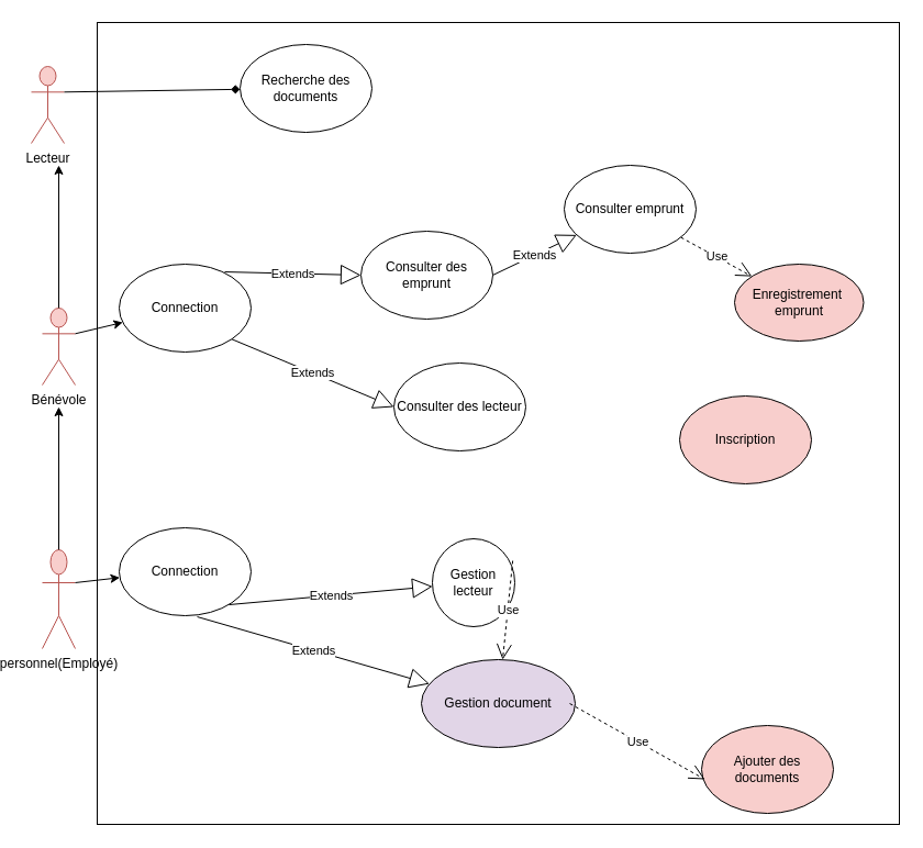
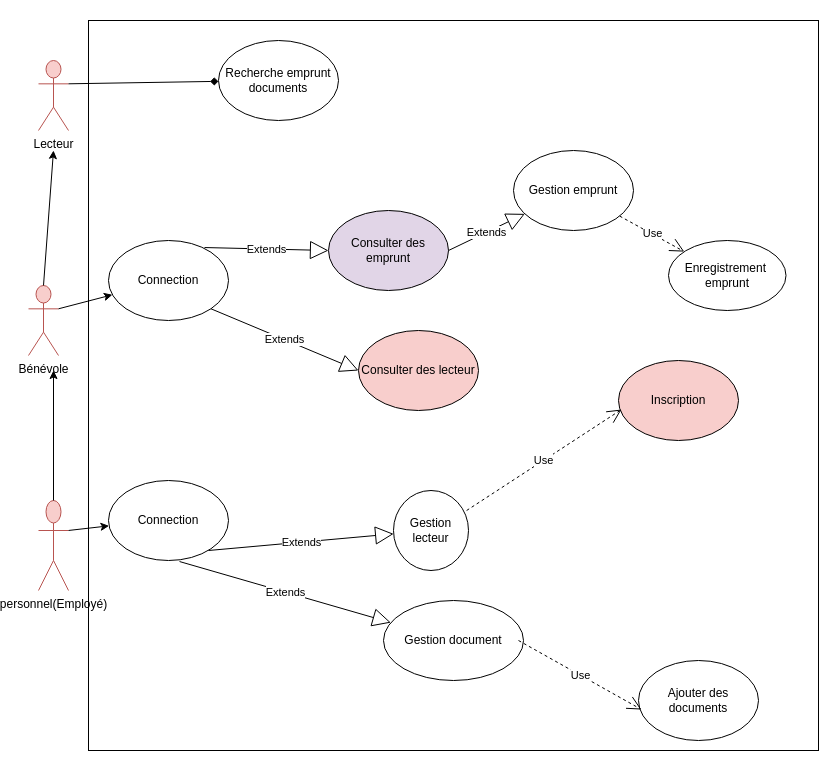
- <mxCell id="7" value="Recherche des documents" style="ellipse;whiteSpace=wrap;html=1;" parent="1" vertex="1"><mxGeometry x="200" y="40" width="120" height="80" as="geometry" /></mxCell>
+ <mxCell id="7" value="Recherche emprunt documents" style="ellipse;whiteSpace=wrap;html=1;" parent="1" vertex="1"><mxGeometry x="200" y="40" width="120" height="80" as="geometry" /></mxCell>
- <mxCell id="4" value="Lecteur&lt;br&gt;" style="shape=umlActor;verticalLabelPosition=bottom;verticalAlign=top;html=1;outlineConnect=0;fillColor=#f8cecc;strokeColor=#b85450;" parent="1" vertex="1"><mxGeometry x="10" y="60" width="30" height="70" as="geometry" /></mxCell>
+ <mxCell id="4" value="Lecteur&lt;br&gt;" style="shape=umlActor;verticalLabelPosition=bottom;verticalAlign=top;html=1;outlineConnect=0;fillColor=#f8cecc;strokeColor=#b85450;" parent="1" vertex="1"><mxGeometry x="20" y="60" width="30" height="70" as="geometry" /></mxCell>
- <mxCell id="25" value="Consulter emprunt" style="ellipse;whiteSpace=wrap;html=1;" parent="1" vertex="1"><mxGeometry x="495" y="150" width="120" height="80" as="geometry" /></mxCell>
+ <mxCell id="25" value="Gestion emprunt" style="ellipse;whiteSpace=wrap;html=1;" parent="1" vertex="1"><mxGeometry x="495" y="150" width="120" height="80" as="geometry" /></mxCell>
- <mxCell id="8" value="Consulter des emprunt" style="ellipse;whiteSpace=wrap;html=1;" parent="1" vertex="1"><mxGeometry x="310" y="210" width="120" height="80" as="geometry" /></mxCell>
+ <mxCell id="8" value="Consulter des emprunt" style="ellipse;whiteSpace=wrap;html=1;fillColor=#e1d5e7;" parent="1" vertex="1"><mxGeometry x="310" y="210" width="120" height="80" as="geometry" /></mxCell>
- <mxCell id="24" value="Enregistrement&amp;nbsp;&lt;br&gt;emprunt" style="ellipse;whiteSpace=wrap;html=1;fillColor=#f8cecc;" parent="1" vertex="1"><mxGeometry x="650" y="240" width="117.5" height="70" as="geometry" /></mxCell>
+ <mxCell id="24" value="Enregistrement&amp;nbsp;&lt;br&gt;emprunt" style="ellipse;whiteSpace=wrap;html=1;" parent="1" vertex="1"><mxGeometry x="650" y="240" width="117.5" height="70" as="geometry" /></mxCell>
- <mxCell id="10" value="Bénévole" style="shape=umlActor;verticalLabelPosition=bottom;verticalAlign=top;html=1;outlineConnect=0;fillColor=#f8cecc;strokeColor=#b85450;" parent="1" vertex="1"><mxGeometry x="20" y="280" width="30" height="70" as="geometry" /></mxCell>
+ <mxCell id="10" value="Bénévole" style="shape=umlActor;verticalLabelPosition=bottom;verticalAlign=top;html=1;outlineConnect=0;fillColor=#f8cecc;strokeColor=#b85450;" parent="1" vertex="1"><mxGeometry x="10" y="285" width="30" height="70" as="geometry" /></mxCell>
- <mxCell id="21" value="Consulter des lecteur" style="ellipse;whiteSpace=wrap;html=1;" parent="1" vertex="1"><mxGeometry x="340" y="330" width="120" height="80" as="geometry" /></mxCell>
+ <mxCell id="21" value="Consulter des lecteur" style="ellipse;whiteSpace=wrap;html=1;fillColor=#f8cecc;" parent="1" vertex="1"><mxGeometry x="340" y="330" width="120" height="80" as="geometry" /></mxCell>
- <mxCell id="28" value="Use" style="endArrow=open;endSize=12;dashed=1;html=1;exitX=0.975;exitY=0.25;exitDx=0;exitDy=0;exitPerimeter=0;" parent="1" source="6" target="5" edge="1"><mxGeometry width="160" relative="1" as="geometry"><mxPoint x="380" y="480" as="sourcePoint" /><mxPoint x="540" y="480" as="targetPoint" /></mxGeometry></mxCell>
+ <mxCell id="28" value="Use" style="endArrow=open;endSize=12;dashed=1;html=1;entryX=0.025;entryY=0.613;entryDx=0;entryDy=0;entryPerimeter=0;exitX=0.975;exitY=0.25;exitDx=0;exitDy=0;exitPerimeter=0;" parent="1" source="6" target="20" edge="1"><mxGeometry width="160" relative="1" as="geometry"><mxPoint x="380" y="480" as="sourcePoint" /><mxPoint x="540" y="480" as="targetPoint" /></mxGeometry></mxCell>
- <mxCell id="5" value="Gestion document" style="ellipse;whiteSpace=wrap;html=1;fillColor=#e1d5e7;" parent="1" vertex="1"><mxGeometry x="365" y="600" width="140" height="80" as="geometry" /></mxCell>
+ <mxCell id="5" value="Gestion document" style="ellipse;whiteSpace=wrap;html=1;" parent="1" vertex="1"><mxGeometry x="365" y="600" width="140" height="80" as="geometry" /></mxCell>
- <mxCell id="29" value="Ajouter des documents" style="ellipse;whiteSpace=wrap;html=1;fillColor=#f8cecc;" parent="1" vertex="1"><mxGeometry x="620" y="660" width="120" height="80" as="geometry" /></mxCell>
+ <mxCell id="29" value="Ajouter des documents" style="ellipse;whiteSpace=wrap;html=1;" parent="1" vertex="1"><mxGeometry x="620" y="660" width="120" height="80" as="geometry" /></mxCell>
